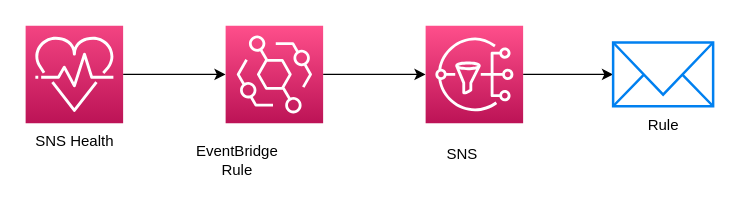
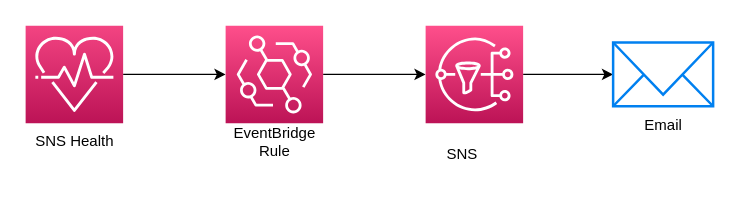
- <mxCell id="12" value="Rule" style="text;strokeColor=none;align=center;fillColor=none;html=1;verticalAlign=middle;whiteSpace=wrap;rounded=0;" vertex="1" parent="1"><mxGeometry x="495.5" y="84.5" width="69" height="30" as="geometry" /></mxCell>
+ <mxCell id="12" value="Email" style="text;strokeColor=none;align=center;fillColor=none;html=1;verticalAlign=middle;whiteSpace=wrap;rounded=0;" vertex="1" parent="1"><mxGeometry x="495.5" y="84.5" width="69" height="30" as="geometry" /></mxCell>
- <mxCell id="8" value="EventBridge Rule" style="text;strokeColor=none;align=center;fillColor=none;html=1;verticalAlign=middle;whiteSpace=wrap;rounded=0;" vertex="1" parent="1"><mxGeometry x="154.5" y="113" width="69" height="30" as="geometry" /></mxCell>
+ <mxCell id="8" value="EventBridge Rule" style="text;strokeColor=none;align=center;fillColor=none;html=1;verticalAlign=middle;whiteSpace=wrap;rounded=0;" vertex="1" parent="1"><mxGeometry x="184.5" y="98" width="69" height="30" as="geometry" /></mxCell>
